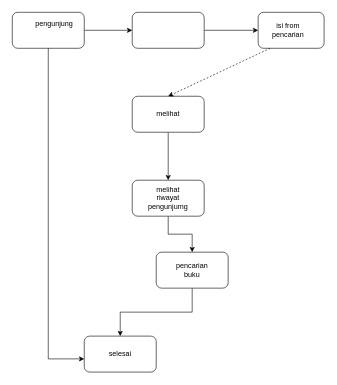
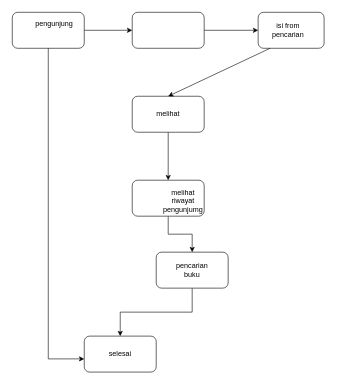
- <mxCell id="20" value="" style="endArrow=classic;html=1;rounded=0;entryX=0.5;entryY=0;entryDx=0;entryDy=0;exitX=0;exitY=1;exitDx=0;exitDy=0;dashed=1;" edge="1" parent="1" source="12" target="8"><mxGeometry width="50" height="50" relative="1" as="geometry"><mxPoint x="270" y="80" as="sourcePoint" /><mxPoint x="320" y="30" as="targetPoint" /></mxGeometry></mxCell>
+ <mxCell id="20" value="" style="endArrow=classic;html=1;rounded=0;entryX=0.5;entryY=0;entryDx=0;entryDy=0;exitX=0;exitY=1;exitDx=0;exitDy=0;" edge="1" parent="1" source="12" target="8"><mxGeometry width="50" height="50" relative="1" as="geometry"><mxPoint x="270" y="80" as="sourcePoint" /><mxPoint x="320" y="30" as="targetPoint" /></mxGeometry></mxCell>
- <mxCell id="13" value="melihat riwayat pengunjumg" style="text;html=1;strokeColor=none;fillColor=none;align=center;verticalAlign=middle;whiteSpace=wrap;rounded=0;" vertex="1" parent="1"><mxGeometry x="250" y="315" width="60" height="30" as="geometry" /></mxCell>
+ <mxCell id="13" value="melihat riwayat pengunjumg" style="text;html=1;strokeColor=none;fillColor=none;align=center;verticalAlign=middle;whiteSpace=wrap;rounded=0;" vertex="1" parent="1"><mxGeometry x="275" y="320" width="60" height="30" as="geometry" /></mxCell>
